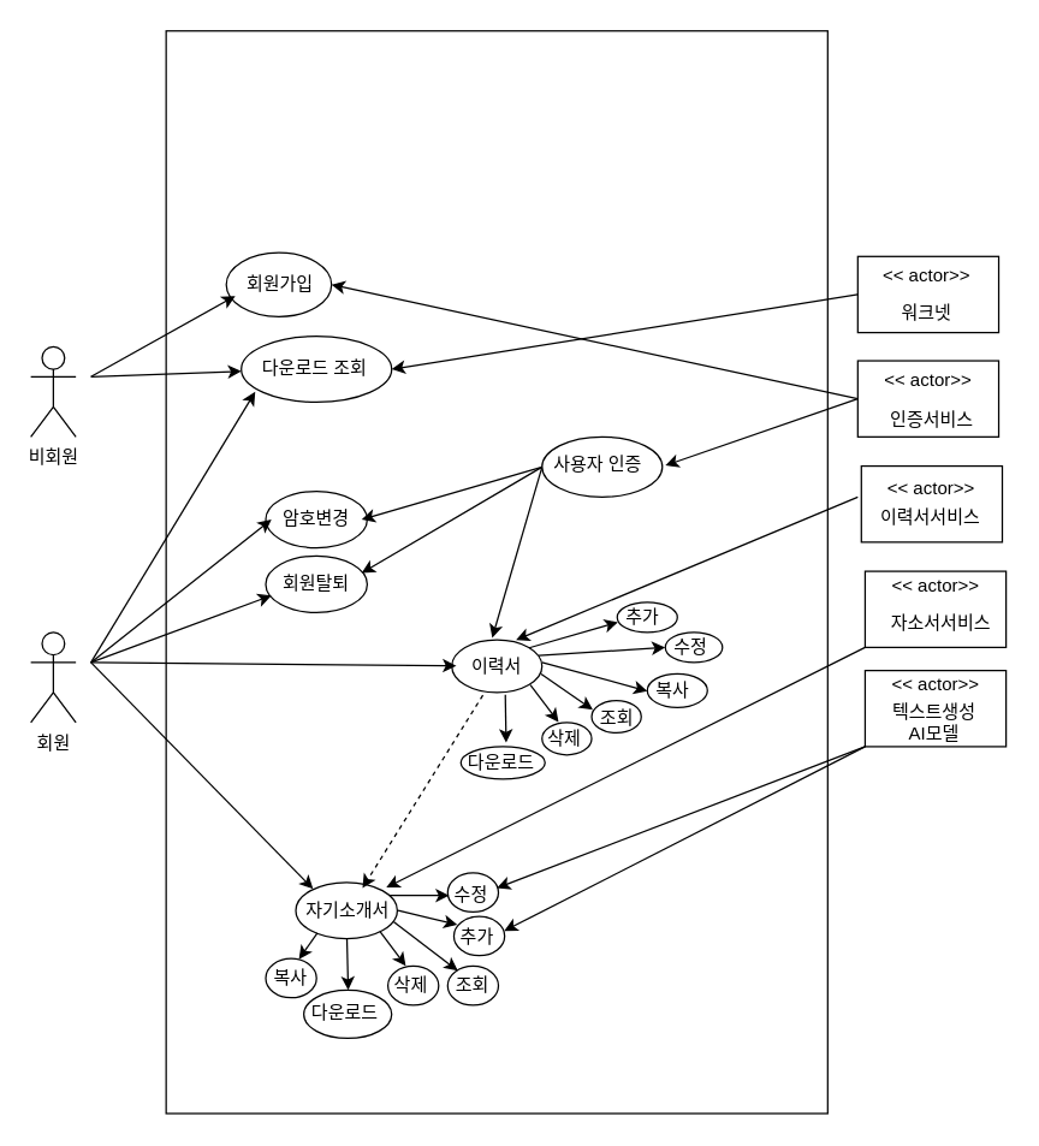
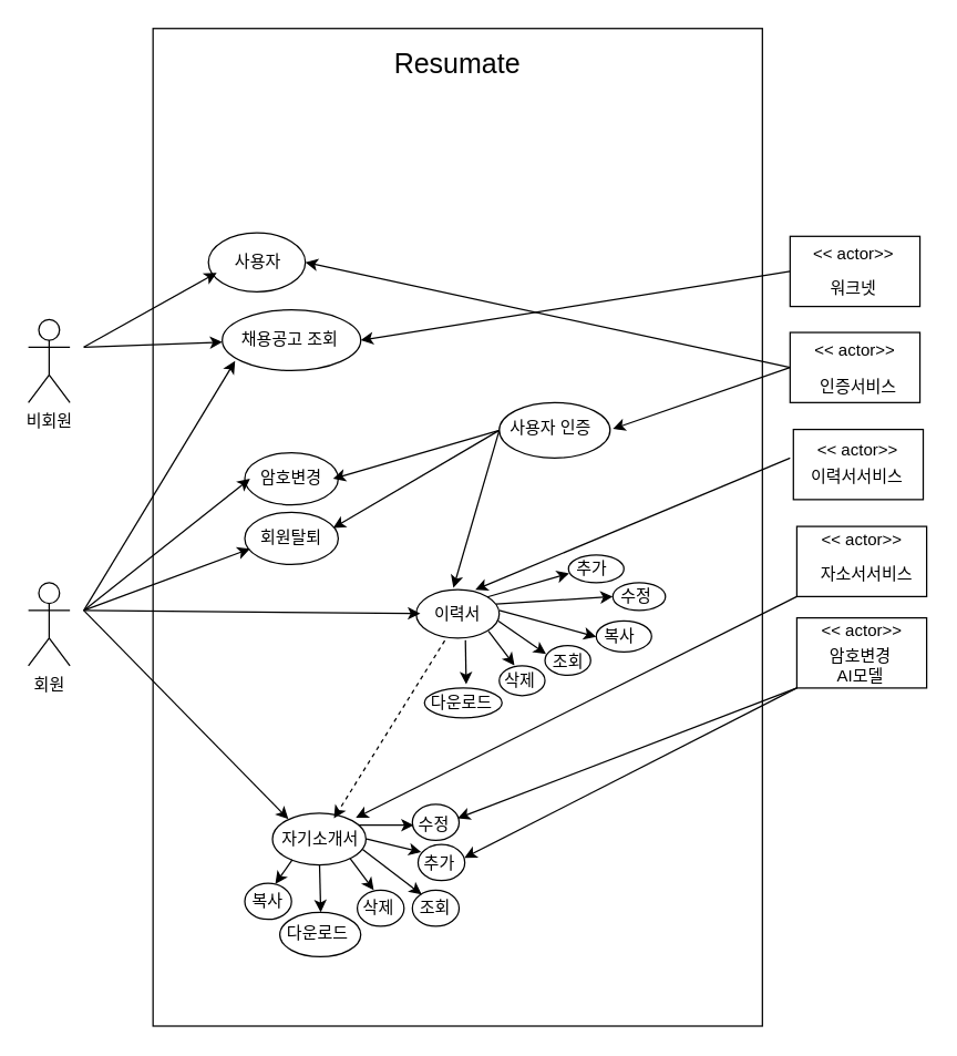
+ <mxCell id="29" value="&lt;font style=&quot;font-size: 20px;&quot;&gt;Resumate&lt;/font&gt;" style="text;html=1;strokeColor=none;fillColor=none;align=center;verticalAlign=middle;whiteSpace=wrap;rounded=0;" parent="1" vertex="1"><mxGeometry x="280" y="30" width="100" height="30" as="geometry" /></mxCell>
- <mxCell id="31" value="회원가입" style="text;html=1;strokeColor=none;fillColor=none;align=center;verticalAlign=middle;whiteSpace=wrap;rounded=0;" parent="1" vertex="1"><mxGeometry x="156" y="173.75" width="60" height="30" as="geometry" /></mxCell>
+ <mxCell id="31" value="사용자" style="text;html=1;strokeColor=none;fillColor=none;align=center;verticalAlign=middle;whiteSpace=wrap;rounded=0;" parent="1" vertex="1"><mxGeometry x="156" y="173.75" width="60" height="30" as="geometry" /></mxCell>
- <mxCell id="32" value="다운로드 조회" style="text;html=1;strokeColor=none;fillColor=none;align=center;verticalAlign=middle;whiteSpace=wrap;rounded=0;" parent="1" vertex="1"><mxGeometry x="169.25" y="230" width="80" height="30" as="geometry" /></mxCell>
+ <mxCell id="32" value="채용공고 조회" style="text;html=1;strokeColor=none;fillColor=none;align=center;verticalAlign=middle;whiteSpace=wrap;rounded=0;" parent="1" vertex="1"><mxGeometry x="169.25" y="230" width="80" height="30" as="geometry" /></mxCell>
- <mxCell id="81" value="텍스트생성&lt;br&gt;AI모델" style="text;html=1;strokeColor=none;fillColor=none;align=center;verticalAlign=middle;whiteSpace=wrap;rounded=0;" parent="1" vertex="1"><mxGeometry x="581.99" y="465.38" width="77.5" height="30" as="geometry" /></mxCell>
+ <mxCell id="81" value="암호변경&lt;br&gt;AI모델" style="text;html=1;strokeColor=none;fillColor=none;align=center;verticalAlign=middle;whiteSpace=wrap;rounded=0;" parent="1" vertex="1"><mxGeometry x="581.99" y="465.38" width="77.5" height="30" as="geometry" /></mxCell>
